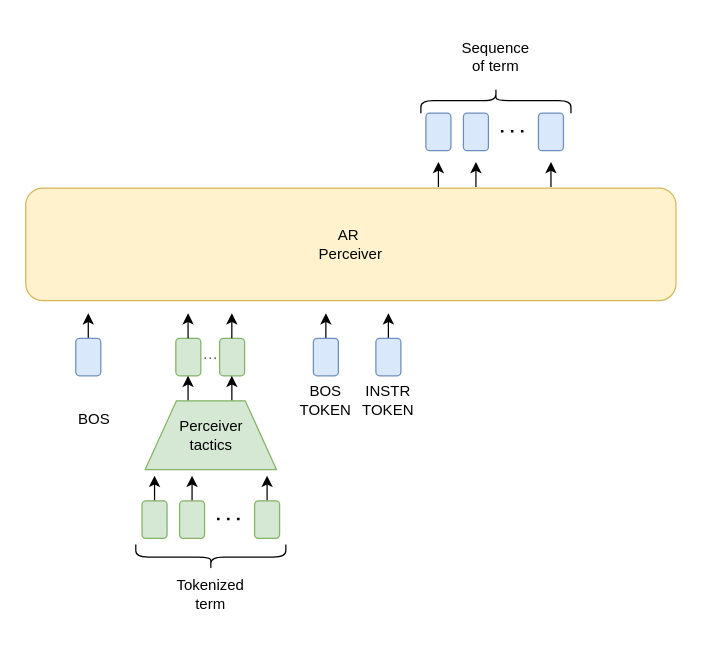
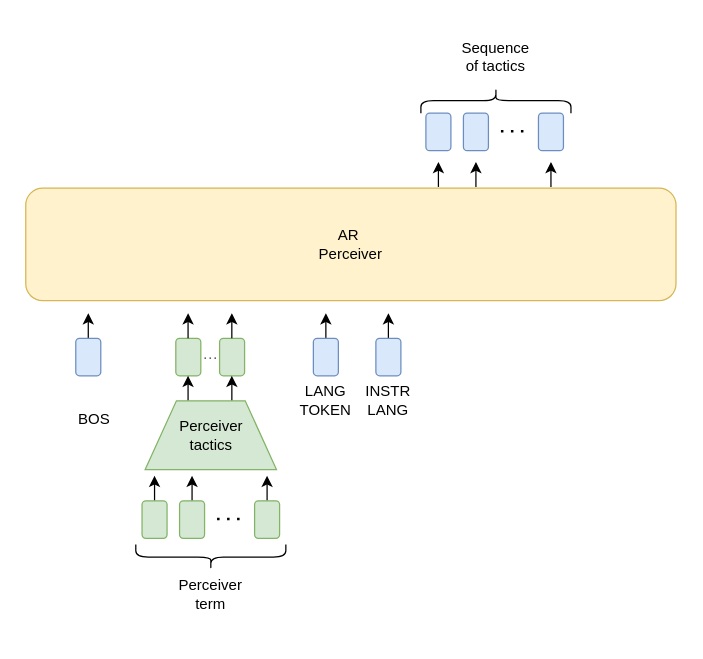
- <mxCell id="31" value="Sequence of term" style="text;html=1;align=center;verticalAlign=middle;whiteSpace=wrap;rounded=0;" parent="1" vertex="1"><mxGeometry x="366" y="30" width="60" height="30" as="geometry" /></mxCell>
+ <mxCell id="31" value="Sequence of tactics" style="text;html=1;align=center;verticalAlign=middle;whiteSpace=wrap;rounded=0;" parent="1" vertex="1"><mxGeometry x="366" y="30" width="60" height="30" as="geometry" /></mxCell>
- <mxCell id="22" value="BOS TOKEN" style="text;html=1;align=center;verticalAlign=middle;whiteSpace=wrap;rounded=0;" parent="1" vertex="1"><mxGeometry x="230" y="305" width="60" height="30" as="geometry" /></mxCell>
+ <mxCell id="22" value="LANG TOKEN" style="text;html=1;align=center;verticalAlign=middle;whiteSpace=wrap;rounded=0;" parent="1" vertex="1"><mxGeometry x="230" y="305" width="60" height="30" as="geometry" /></mxCell>
- <mxCell id="34" value="INSTR TOKEN" style="text;html=1;align=center;verticalAlign=middle;whiteSpace=wrap;rounded=0;" parent="1" vertex="1"><mxGeometry x="280" y="305" width="60" height="30" as="geometry" /></mxCell>
+ <mxCell id="34" value="INSTR LANG" style="text;html=1;align=center;verticalAlign=middle;whiteSpace=wrap;rounded=0;" parent="1" vertex="1"><mxGeometry x="280" y="305" width="60" height="30" as="geometry" /></mxCell>
- <mxCell id="11" value="Tokenized term" style="text;html=1;align=center;verticalAlign=middle;whiteSpace=wrap;rounded=0;" parent="1" vertex="1"><mxGeometry x="138" y="460" width="60" height="30" as="geometry" /></mxCell>
+ <mxCell id="11" value="Perceiver term" style="text;html=1;align=center;verticalAlign=middle;whiteSpace=wrap;rounded=0;" parent="1" vertex="1"><mxGeometry x="138" y="460" width="60" height="30" as="geometry" /></mxCell>
